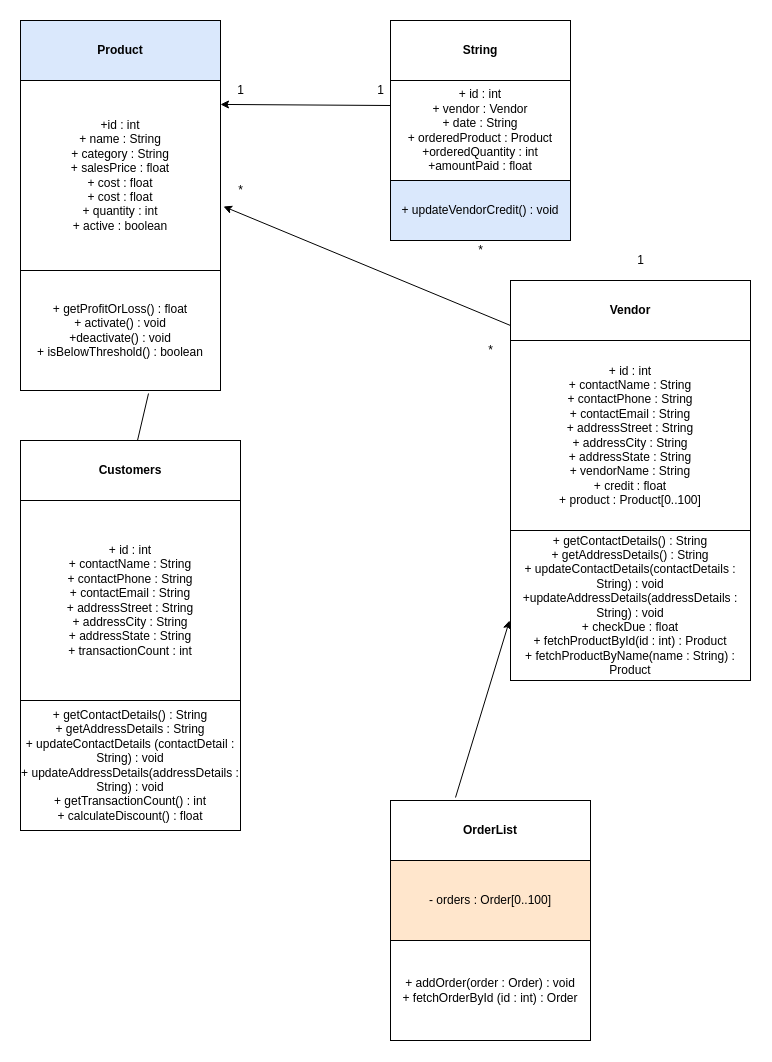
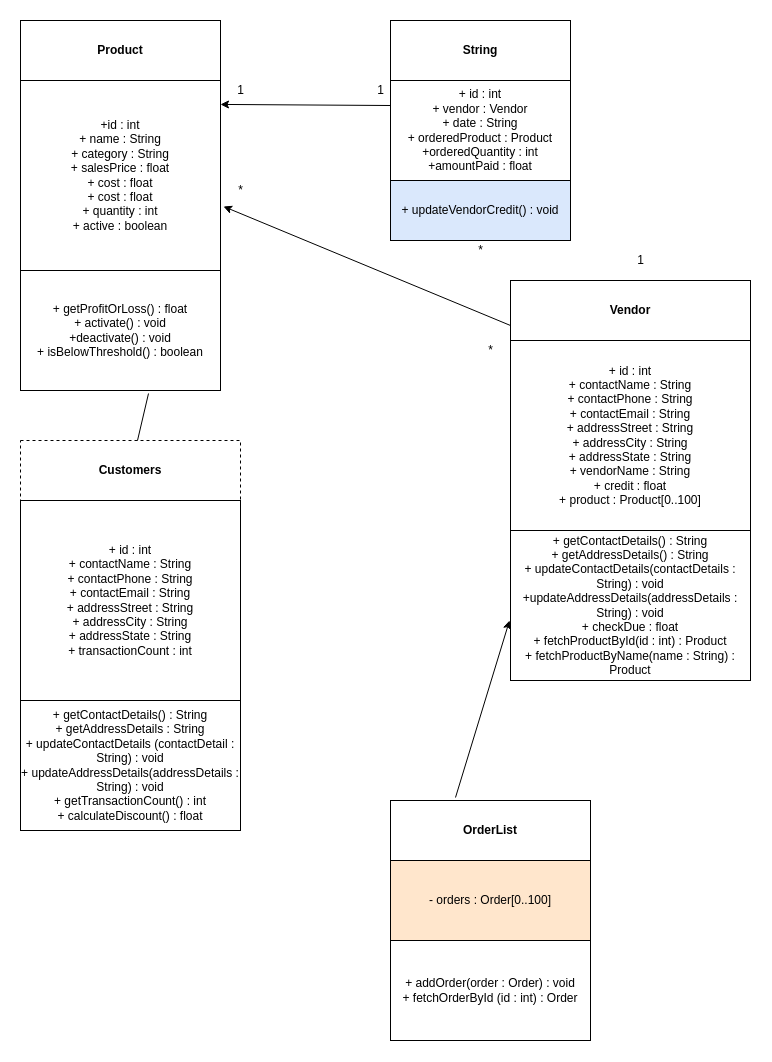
- <mxCell id="2" value="Product" style="rounded=0;whiteSpace=wrap;html=1;align=center;fontStyle=1;fillColor=#dae8fc;" vertex="1" parent="1"><mxGeometry x="20" y="20" width="200" height="60" as="geometry" /></mxCell>
+ <mxCell id="2" value="Product" style="rounded=0;whiteSpace=wrap;html=1;align=center;fontStyle=1" vertex="1" parent="1"><mxGeometry x="20" y="20" width="200" height="60" as="geometry" /></mxCell>
- <mxCell id="9" value="&lt;b&gt;Customers&lt;/b&gt;" style="rounded=0;whiteSpace=wrap;html=1;" vertex="1" parent="1"><mxGeometry x="20" y="440" width="220" height="60" as="geometry" /></mxCell>
+ <mxCell id="9" value="&lt;b&gt;Customers&lt;/b&gt;" style="rounded=0;whiteSpace=wrap;html=1;dashed=1;" vertex="1" parent="1"><mxGeometry x="20" y="440" width="220" height="60" as="geometry" /></mxCell>
